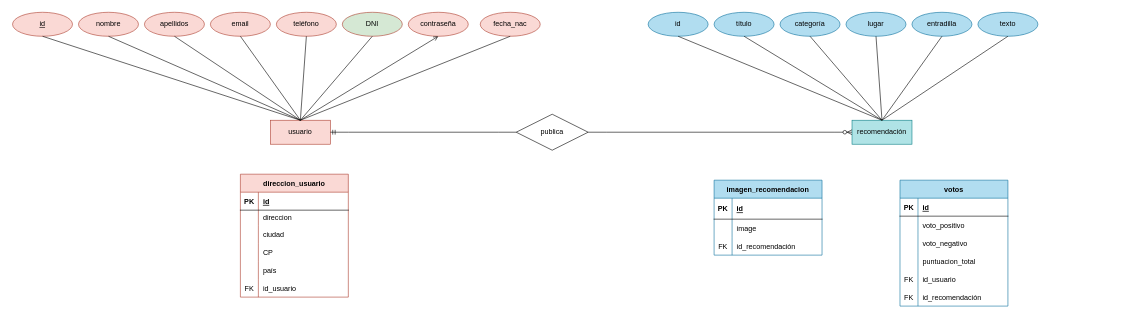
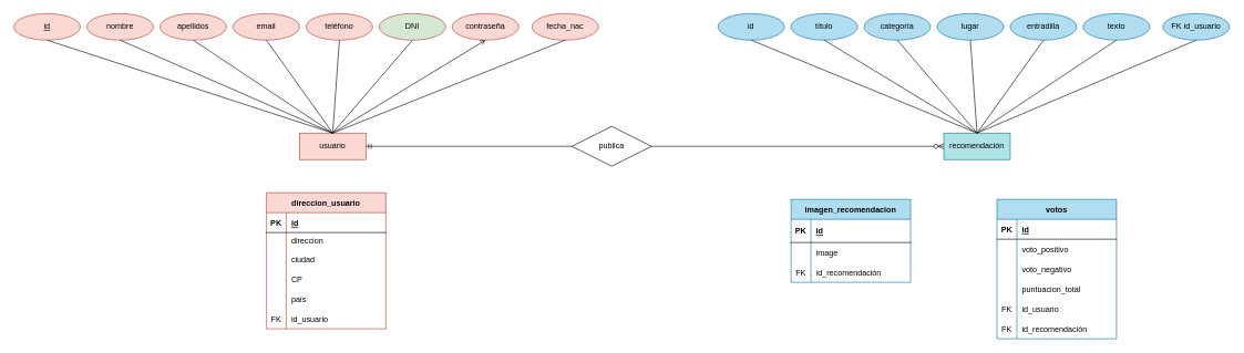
+ <mxCell id="29" value="FK id_usuario" style="ellipse;whiteSpace=wrap;html=1;align=center;fillColor=#b1ddf0;strokeColor=#10739e;" vertex="1" parent="1"><mxGeometry x="1750" y="20" width="100" height="40" as="geometry" /></mxCell>
+ <mxCell id="30" value="" style="endArrow=none;html=1;rounded=0;entryX=0.5;entryY=1;entryDx=0;entryDy=0;exitX=0.5;exitY=0;exitDx=0;exitDy=0;" edge="1" parent="1" source="4" target="29"><mxGeometry relative="1" as="geometry"><mxPoint x="1060" y="270" as="sourcePoint" /><mxPoint x="1220" y="270" as="targetPoint" /></mxGeometry></mxCell>
